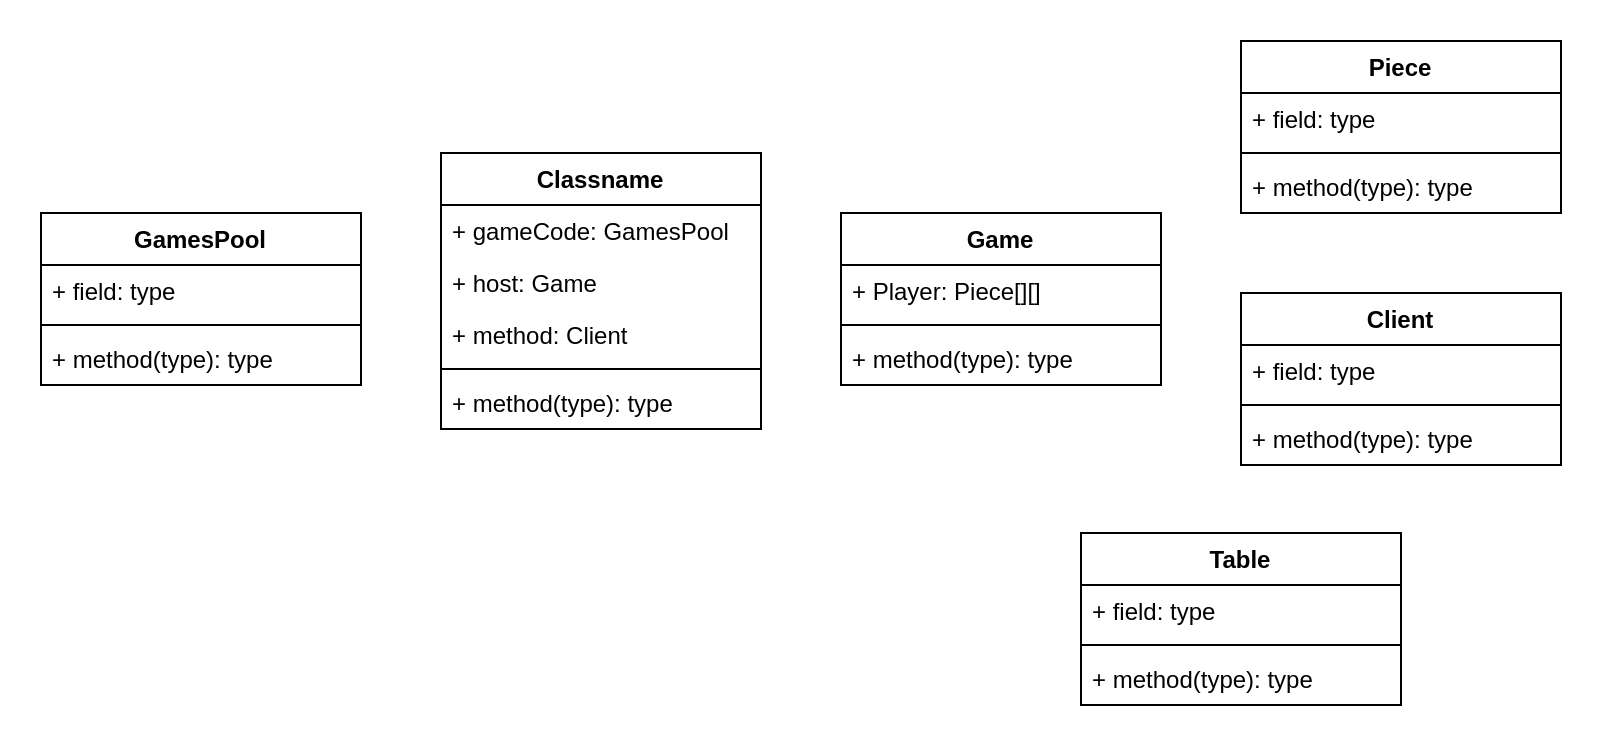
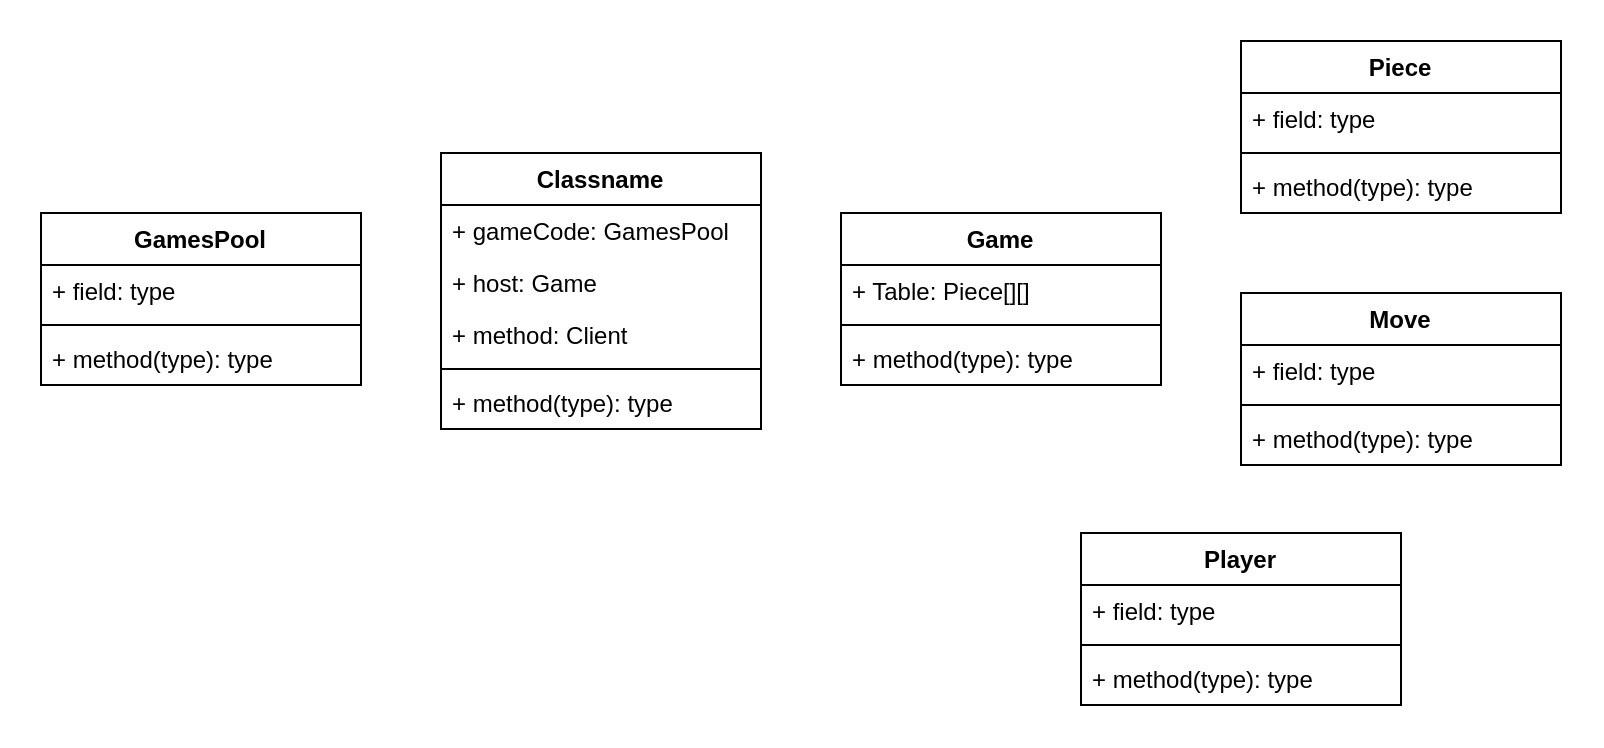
- <mxCell id="3" value="+ Player: Piece[][]" style="text;strokeColor=none;fillColor=none;align=left;verticalAlign=top;spacingLeft=4;spacingRight=4;overflow=hidden;rotatable=0;points=[[0,0.5],[1,0.5]];portConstraint=eastwest;whiteSpace=wrap;html=1;" vertex="1" parent="2"><mxGeometry y="26" width="160" height="26" as="geometry" /></mxCell>
+ <mxCell id="3" value="+ Table: Piece[][]" style="text;strokeColor=none;fillColor=none;align=left;verticalAlign=top;spacingLeft=4;spacingRight=4;overflow=hidden;rotatable=0;points=[[0,0.5],[1,0.5]];portConstraint=eastwest;whiteSpace=wrap;html=1;" vertex="1" parent="2"><mxGeometry y="26" width="160" height="26" as="geometry" /></mxCell>
- <mxCell id="10" value="Client" style="swimlane;fontStyle=1;align=center;verticalAlign=top;childLayout=stackLayout;horizontal=1;startSize=26;horizontalStack=0;resizeParent=1;resizeParentMax=0;resizeLast=0;collapsible=1;marginBottom=0;whiteSpace=wrap;html=1;" vertex="1" parent="1"><mxGeometry x="620" y="146" width="160" height="86" as="geometry" /></mxCell>
+ <mxCell id="10" value="Move" style="swimlane;fontStyle=1;align=center;verticalAlign=top;childLayout=stackLayout;horizontal=1;startSize=26;horizontalStack=0;resizeParent=1;resizeParentMax=0;resizeLast=0;collapsible=1;marginBottom=0;whiteSpace=wrap;html=1;" vertex="1" parent="1"><mxGeometry x="620" y="146" width="160" height="86" as="geometry" /></mxCell>
- <mxCell id="14" value="Table" style="swimlane;fontStyle=1;align=center;verticalAlign=top;childLayout=stackLayout;horizontal=1;startSize=26;horizontalStack=0;resizeParent=1;resizeParentMax=0;resizeLast=0;collapsible=1;marginBottom=0;whiteSpace=wrap;html=1;" vertex="1" parent="1"><mxGeometry x="540" y="266" width="160" height="86" as="geometry" /></mxCell>
+ <mxCell id="14" value="Player" style="swimlane;fontStyle=1;align=center;verticalAlign=top;childLayout=stackLayout;horizontal=1;startSize=26;horizontalStack=0;resizeParent=1;resizeParentMax=0;resizeLast=0;collapsible=1;marginBottom=0;whiteSpace=wrap;html=1;" vertex="1" parent="1"><mxGeometry x="540" y="266" width="160" height="86" as="geometry" /></mxCell>
